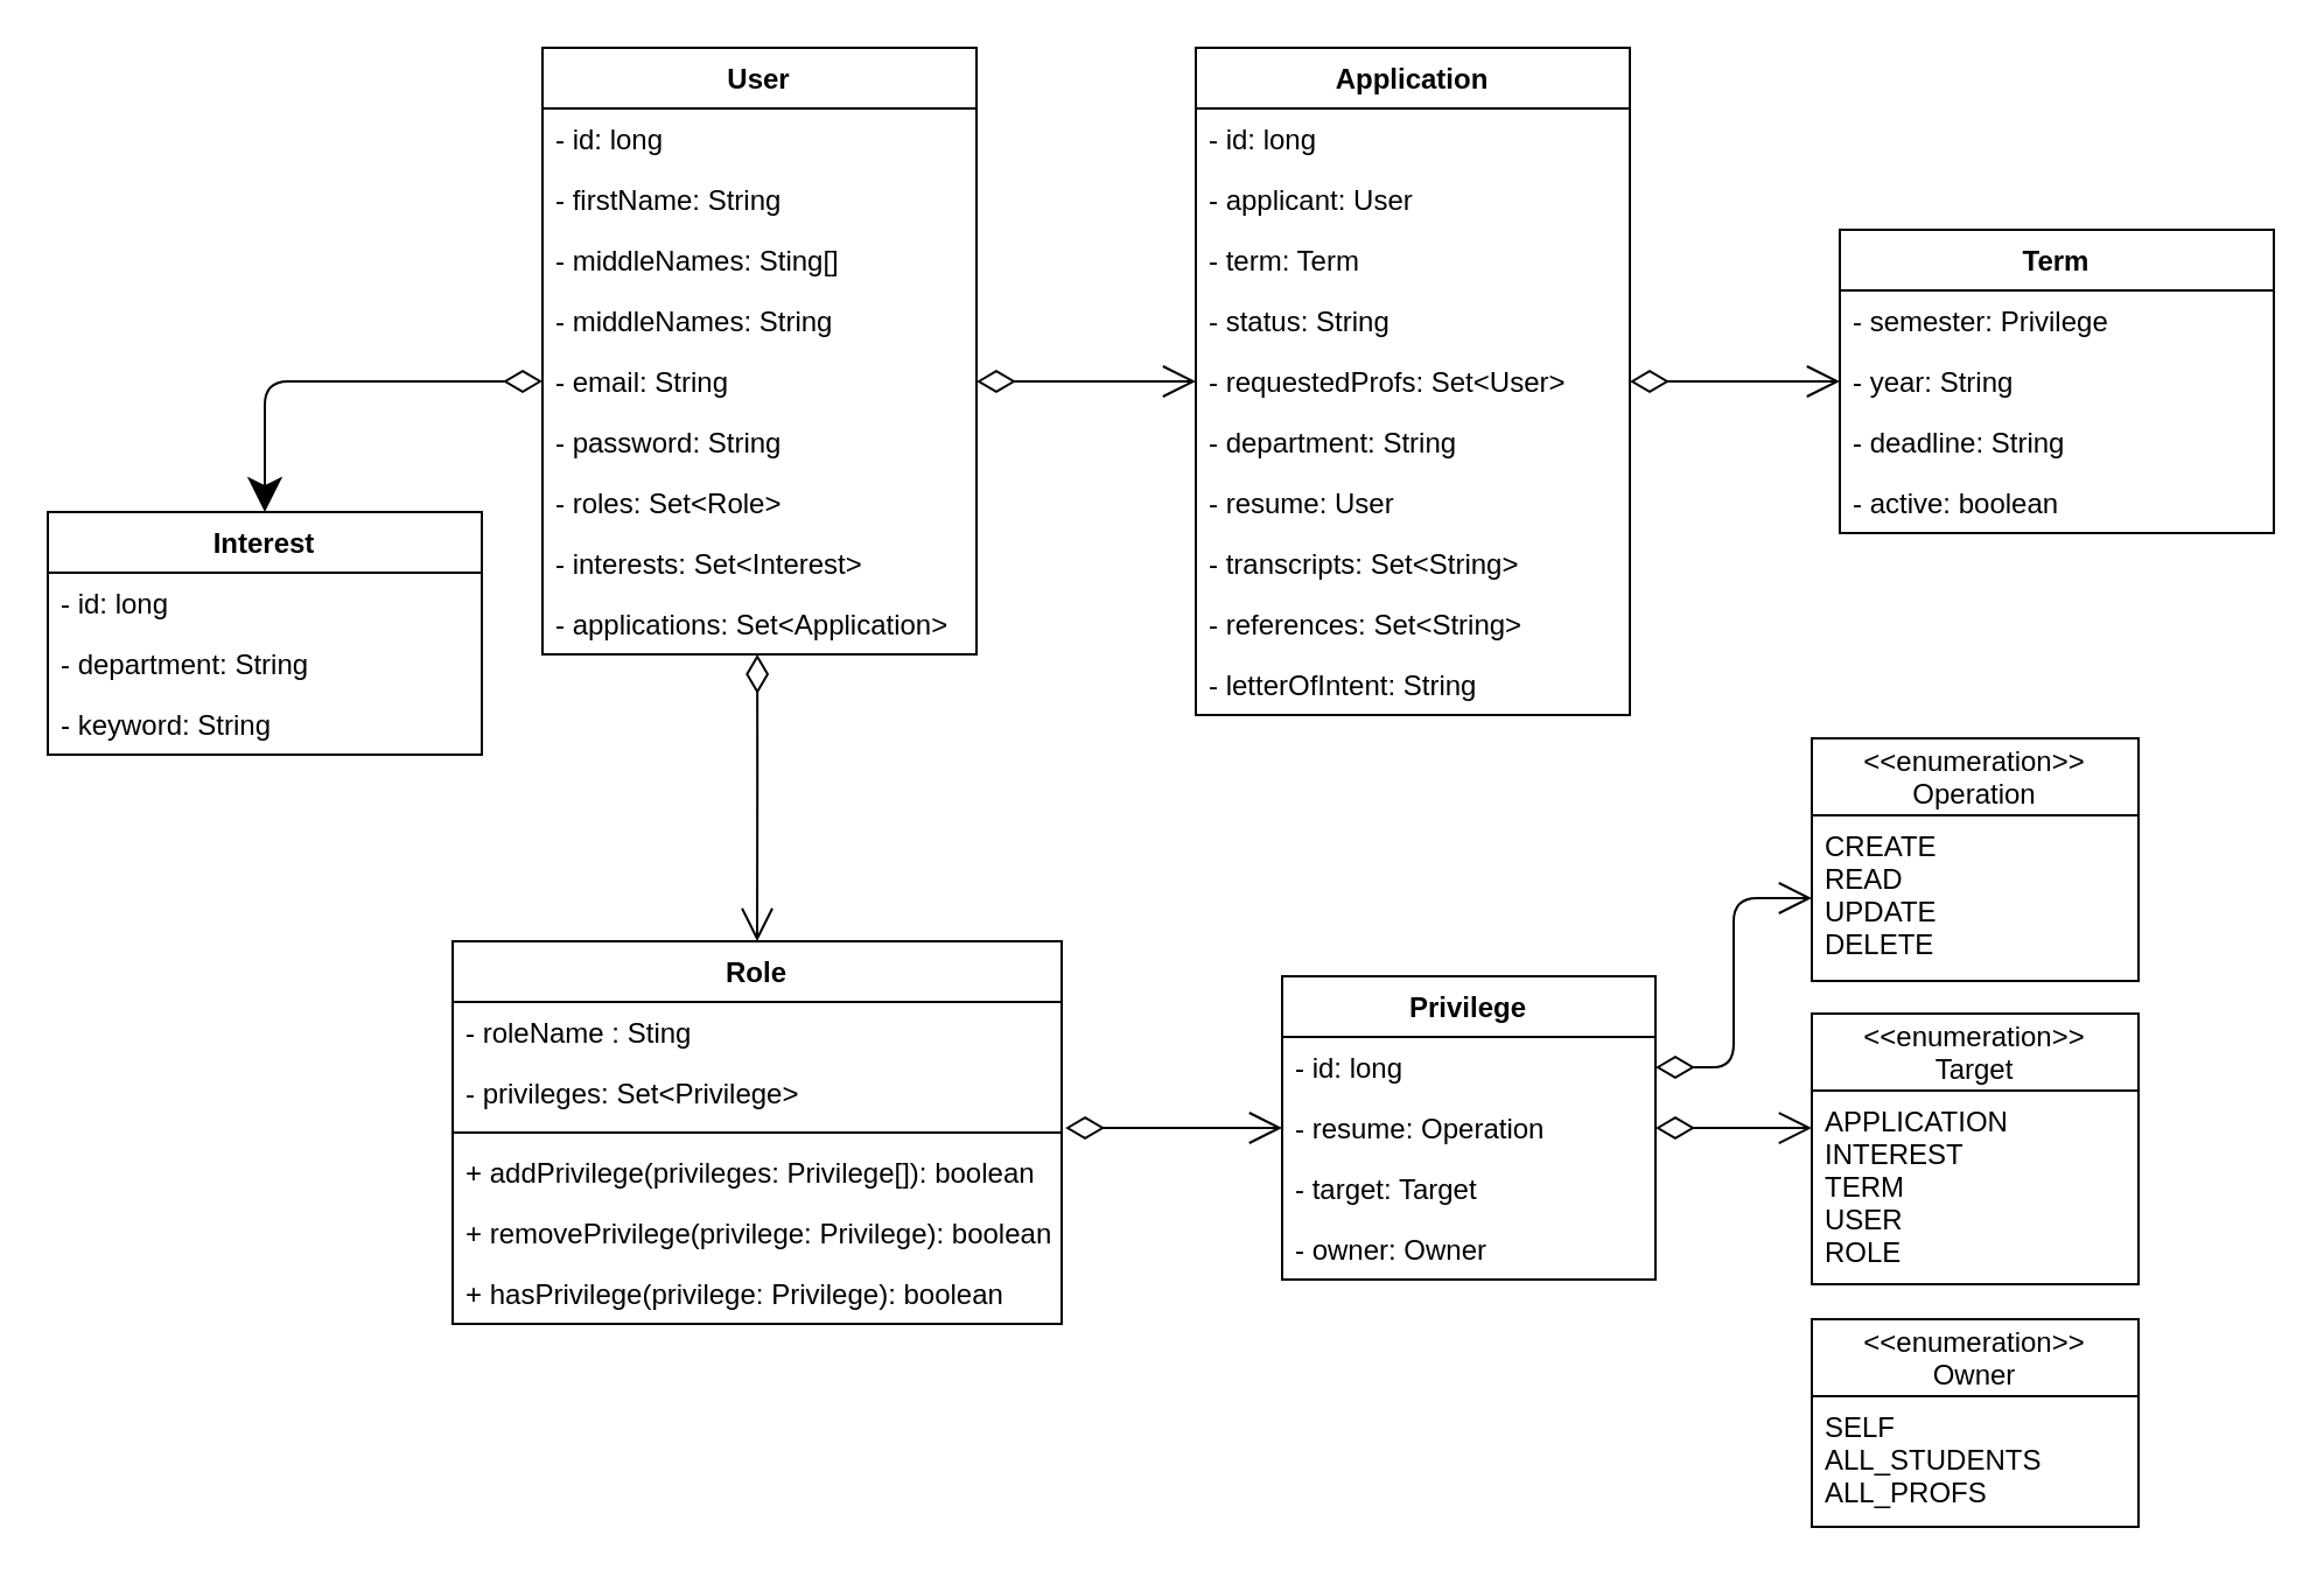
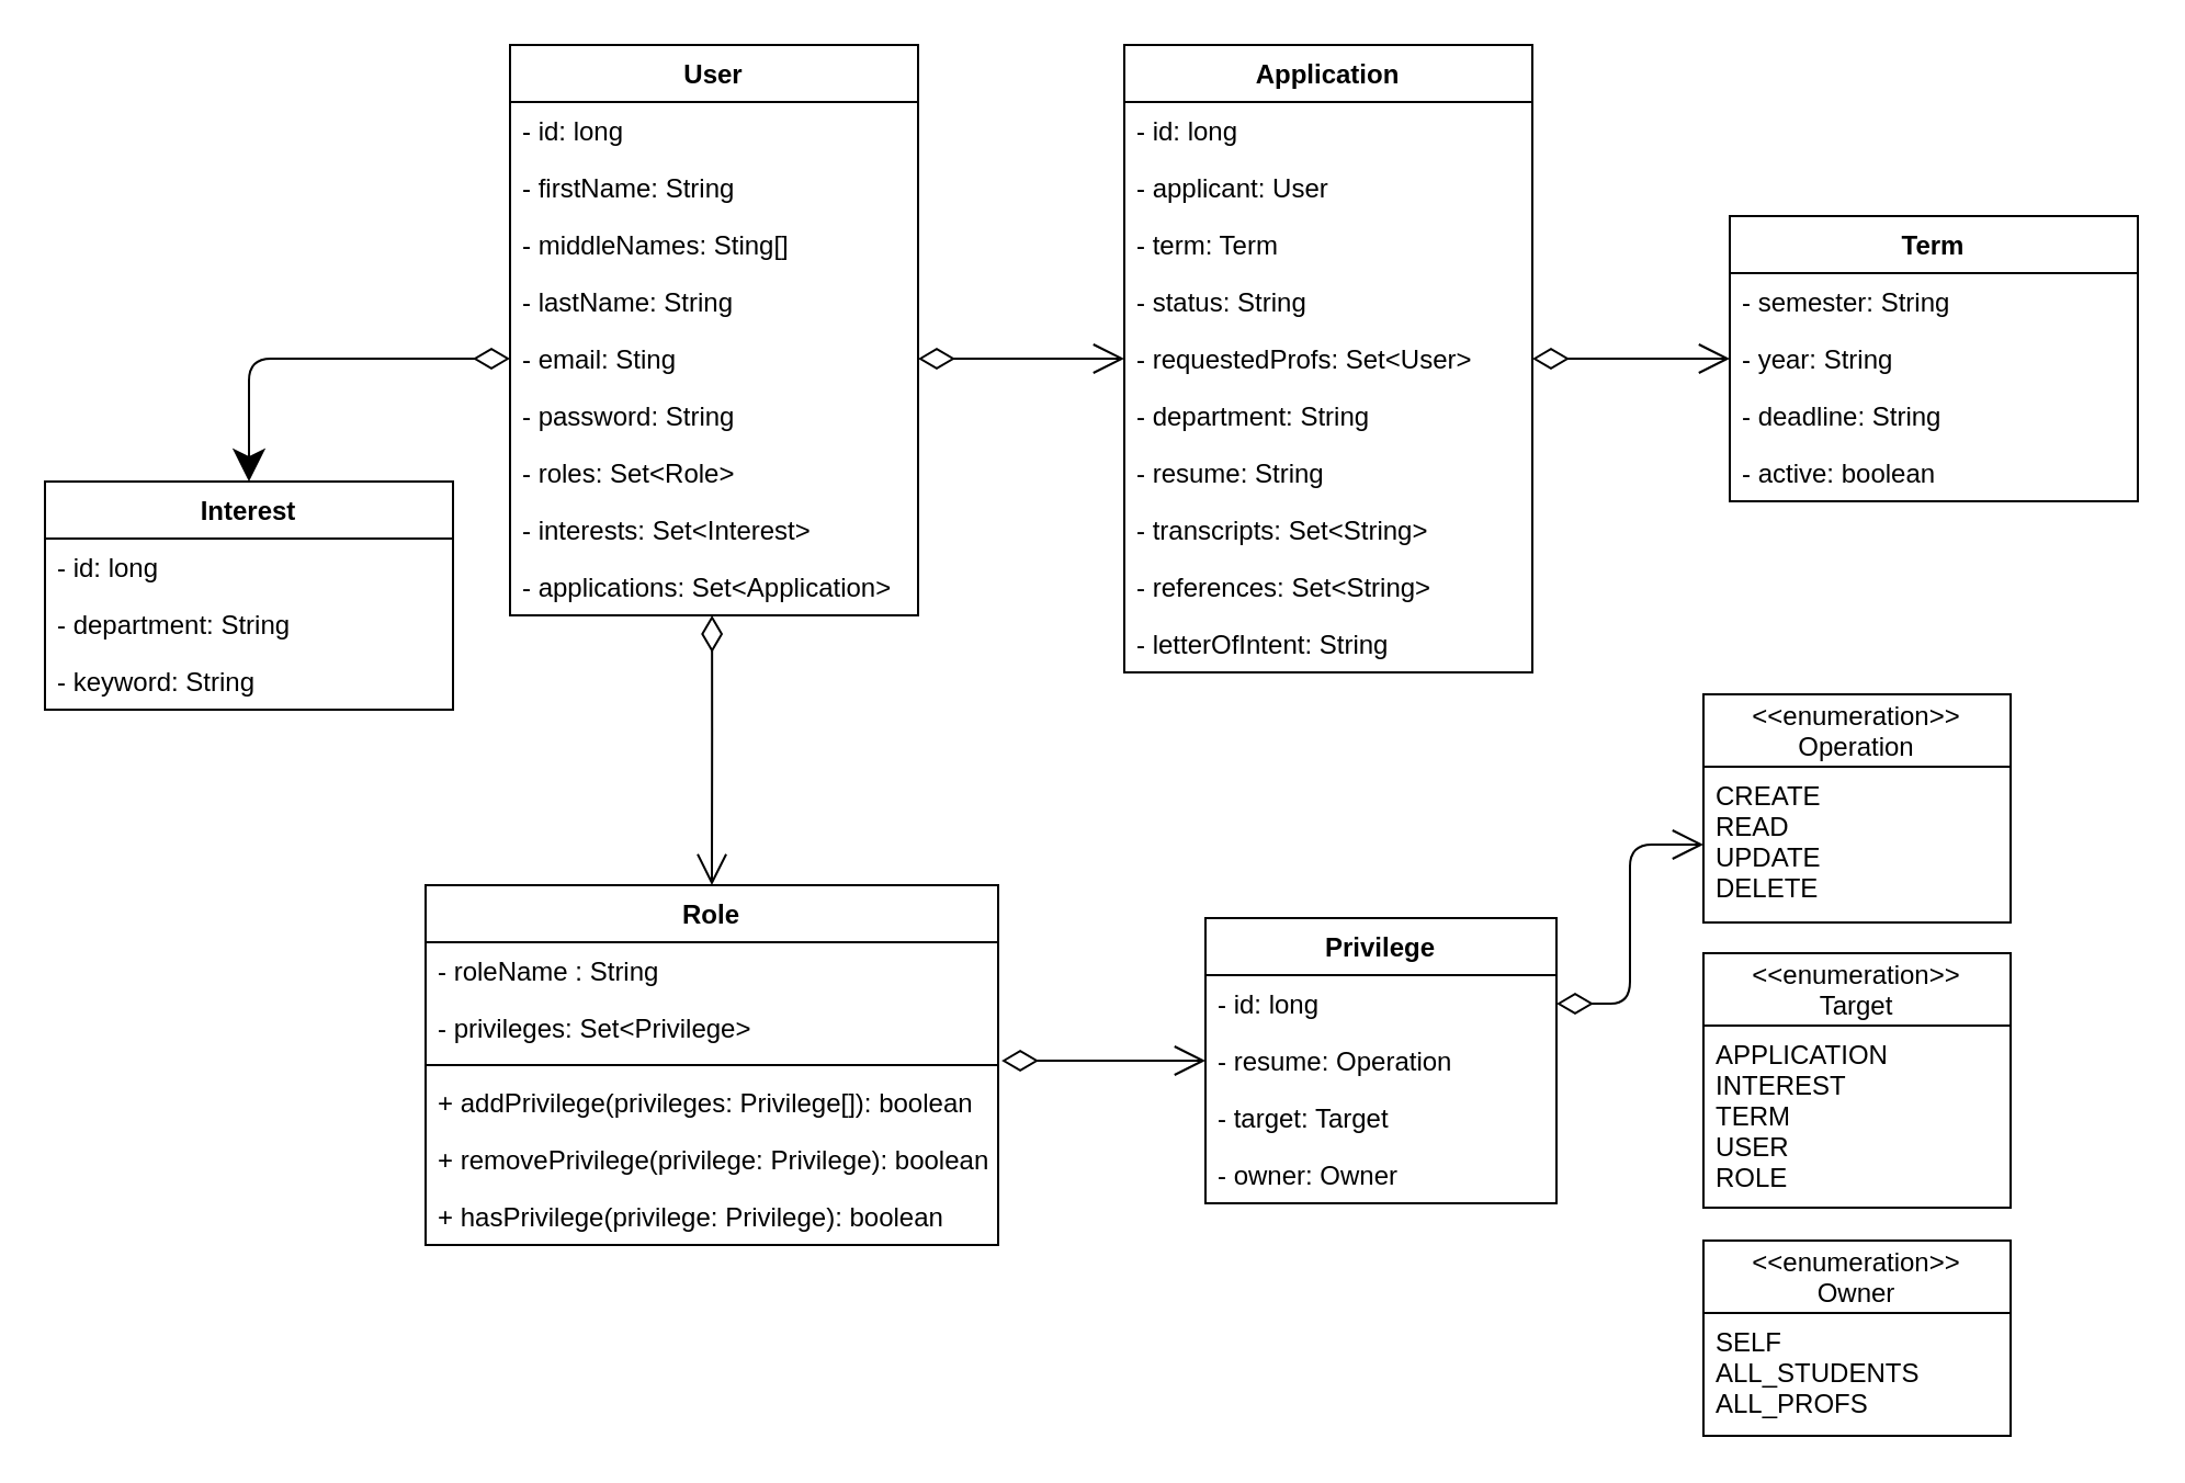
- <mxCell id="24" value="- middleNames: String" style="text;strokeColor=none;fillColor=none;align=left;verticalAlign=top;spacingLeft=4;spacingRight=4;overflow=hidden;rotatable=0;points=[[0,0.5],[1,0.5]];portConstraint=eastwest;" vertex="1" parent="20"><mxGeometry y="104" width="186" height="26" as="geometry" /></mxCell>
+ <mxCell id="24" value="- lastName: String" style="text;strokeColor=none;fillColor=none;align=left;verticalAlign=top;spacingLeft=4;spacingRight=4;overflow=hidden;rotatable=0;points=[[0,0.5],[1,0.5]];portConstraint=eastwest;" vertex="1" parent="20"><mxGeometry y="104" width="186" height="26" as="geometry" /></mxCell>
- <mxCell id="35" value="- semester: Privilege" style="text;strokeColor=none;fillColor=none;align=left;verticalAlign=top;spacingLeft=4;spacingRight=4;overflow=hidden;rotatable=0;points=[[0,0.5],[1,0.5]];portConstraint=eastwest;" vertex="1" parent="34"><mxGeometry y="26" width="186" height="26" as="geometry" /></mxCell>
+ <mxCell id="35" value="- semester: String" style="text;strokeColor=none;fillColor=none;align=left;verticalAlign=top;spacingLeft=4;spacingRight=4;overflow=hidden;rotatable=0;points=[[0,0.5],[1,0.5]];portConstraint=eastwest;" vertex="1" parent="34"><mxGeometry y="26" width="186" height="26" as="geometry" /></mxCell>
- <mxCell id="25" value="- email: String" style="text;strokeColor=none;fillColor=none;align=left;verticalAlign=top;spacingLeft=4;spacingRight=4;overflow=hidden;rotatable=0;points=[[0,0.5],[1,0.5]];portConstraint=eastwest;" vertex="1" parent="20"><mxGeometry y="130" width="186" height="26" as="geometry" /></mxCell>
+ <mxCell id="25" value="- email: Sting" style="text;strokeColor=none;fillColor=none;align=left;verticalAlign=top;spacingLeft=4;spacingRight=4;overflow=hidden;rotatable=0;points=[[0,0.5],[1,0.5]];portConstraint=eastwest;" vertex="1" parent="20"><mxGeometry y="130" width="186" height="26" as="geometry" /></mxCell>
- <mxCell id="46" value="- resume: User" style="text;strokeColor=none;fillColor=none;align=left;verticalAlign=top;spacingLeft=4;spacingRight=4;overflow=hidden;rotatable=0;points=[[0,0.5],[1,0.5]];portConstraint=eastwest;" vertex="1" parent="39"><mxGeometry y="182" width="186" height="26" as="geometry" /></mxCell>
+ <mxCell id="46" value="- resume: String" style="text;strokeColor=none;fillColor=none;align=left;verticalAlign=top;spacingLeft=4;spacingRight=4;overflow=hidden;rotatable=0;points=[[0,0.5],[1,0.5]];portConstraint=eastwest;" vertex="1" parent="39"><mxGeometry y="182" width="186" height="26" as="geometry" /></mxCell>
- <mxCell id="14" value="- roleName : Sting" style="text;strokeColor=none;fillColor=none;align=left;verticalAlign=top;spacingLeft=4;spacingRight=4;overflow=hidden;rotatable=0;points=[[0,0.5],[1,0.5]];portConstraint=eastwest;" vertex="1" parent="13"><mxGeometry y="26" width="261" height="26" as="geometry" /></mxCell>
+ <mxCell id="14" value="- roleName : String" style="text;strokeColor=none;fillColor=none;align=left;verticalAlign=top;spacingLeft=4;spacingRight=4;overflow=hidden;rotatable=0;points=[[0,0.5],[1,0.5]];portConstraint=eastwest;" vertex="1" parent="13"><mxGeometry y="26" width="261" height="26" as="geometry" /></mxCell>
- <mxCell id="56" value="" style="endArrow=open;html=1;endSize=12;startArrow=diamondThin;startSize=14;startFill=0;edgeStyle=orthogonalEdgeStyle;align=left;verticalAlign=bottom;exitX=1;exitY=0.5;exitDx=0;exitDy=0;entryX=0;entryY=0.193;entryDx=0;entryDy=0;entryPerimeter=0;" edge="1" parent="1" source="6" target="10"><mxGeometry x="-1" y="3" relative="1" as="geometry"><mxPoint x="719" y="493" as="sourcePoint" /><mxPoint x="757" y="509" as="targetPoint" /></mxGeometry></mxCell>
